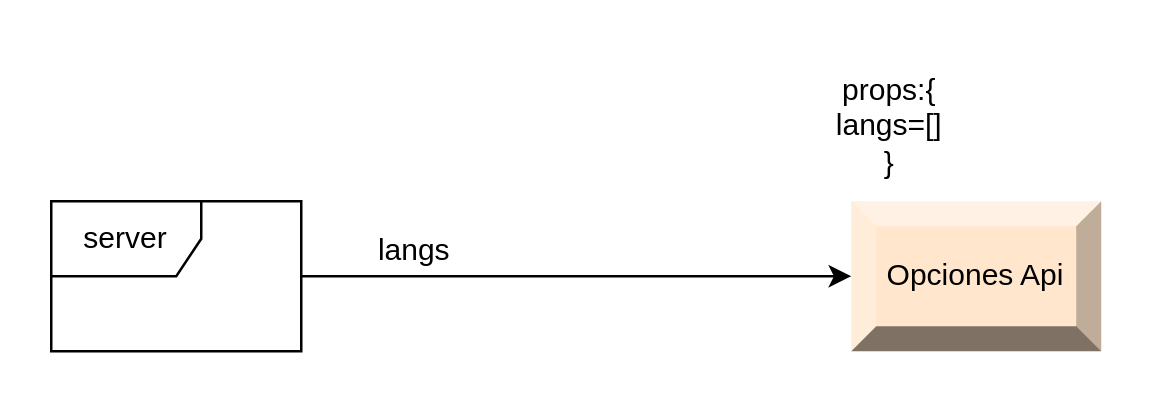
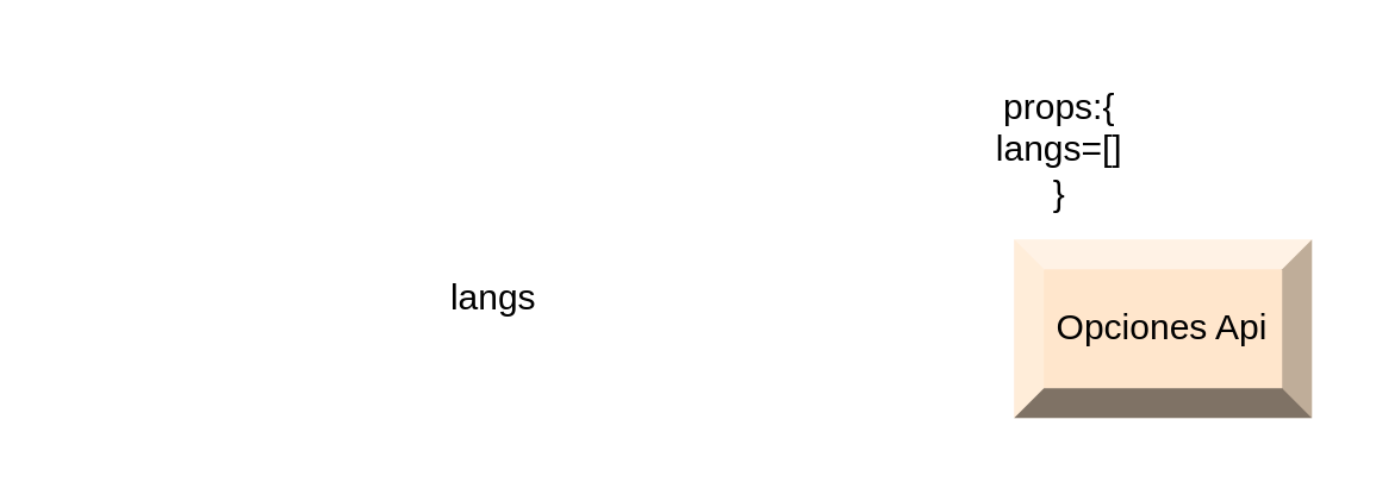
- <mxCell id="4" value="server" style="shape=umlFrame;whiteSpace=wrap;html=1;pointerEvents=0;" vertex="1" parent="1"><mxGeometry x="20" y="80" width="100" height="60" as="geometry" /></mxCell>
- <mxCell id="3" style="edgeStyle=orthogonalEdgeStyle;rounded=0;orthogonalLoop=1;jettySize=auto;html=1;" edge="1" parent="1" source="4" target="2"><mxGeometry relative="1" as="geometry" /></mxCell>
